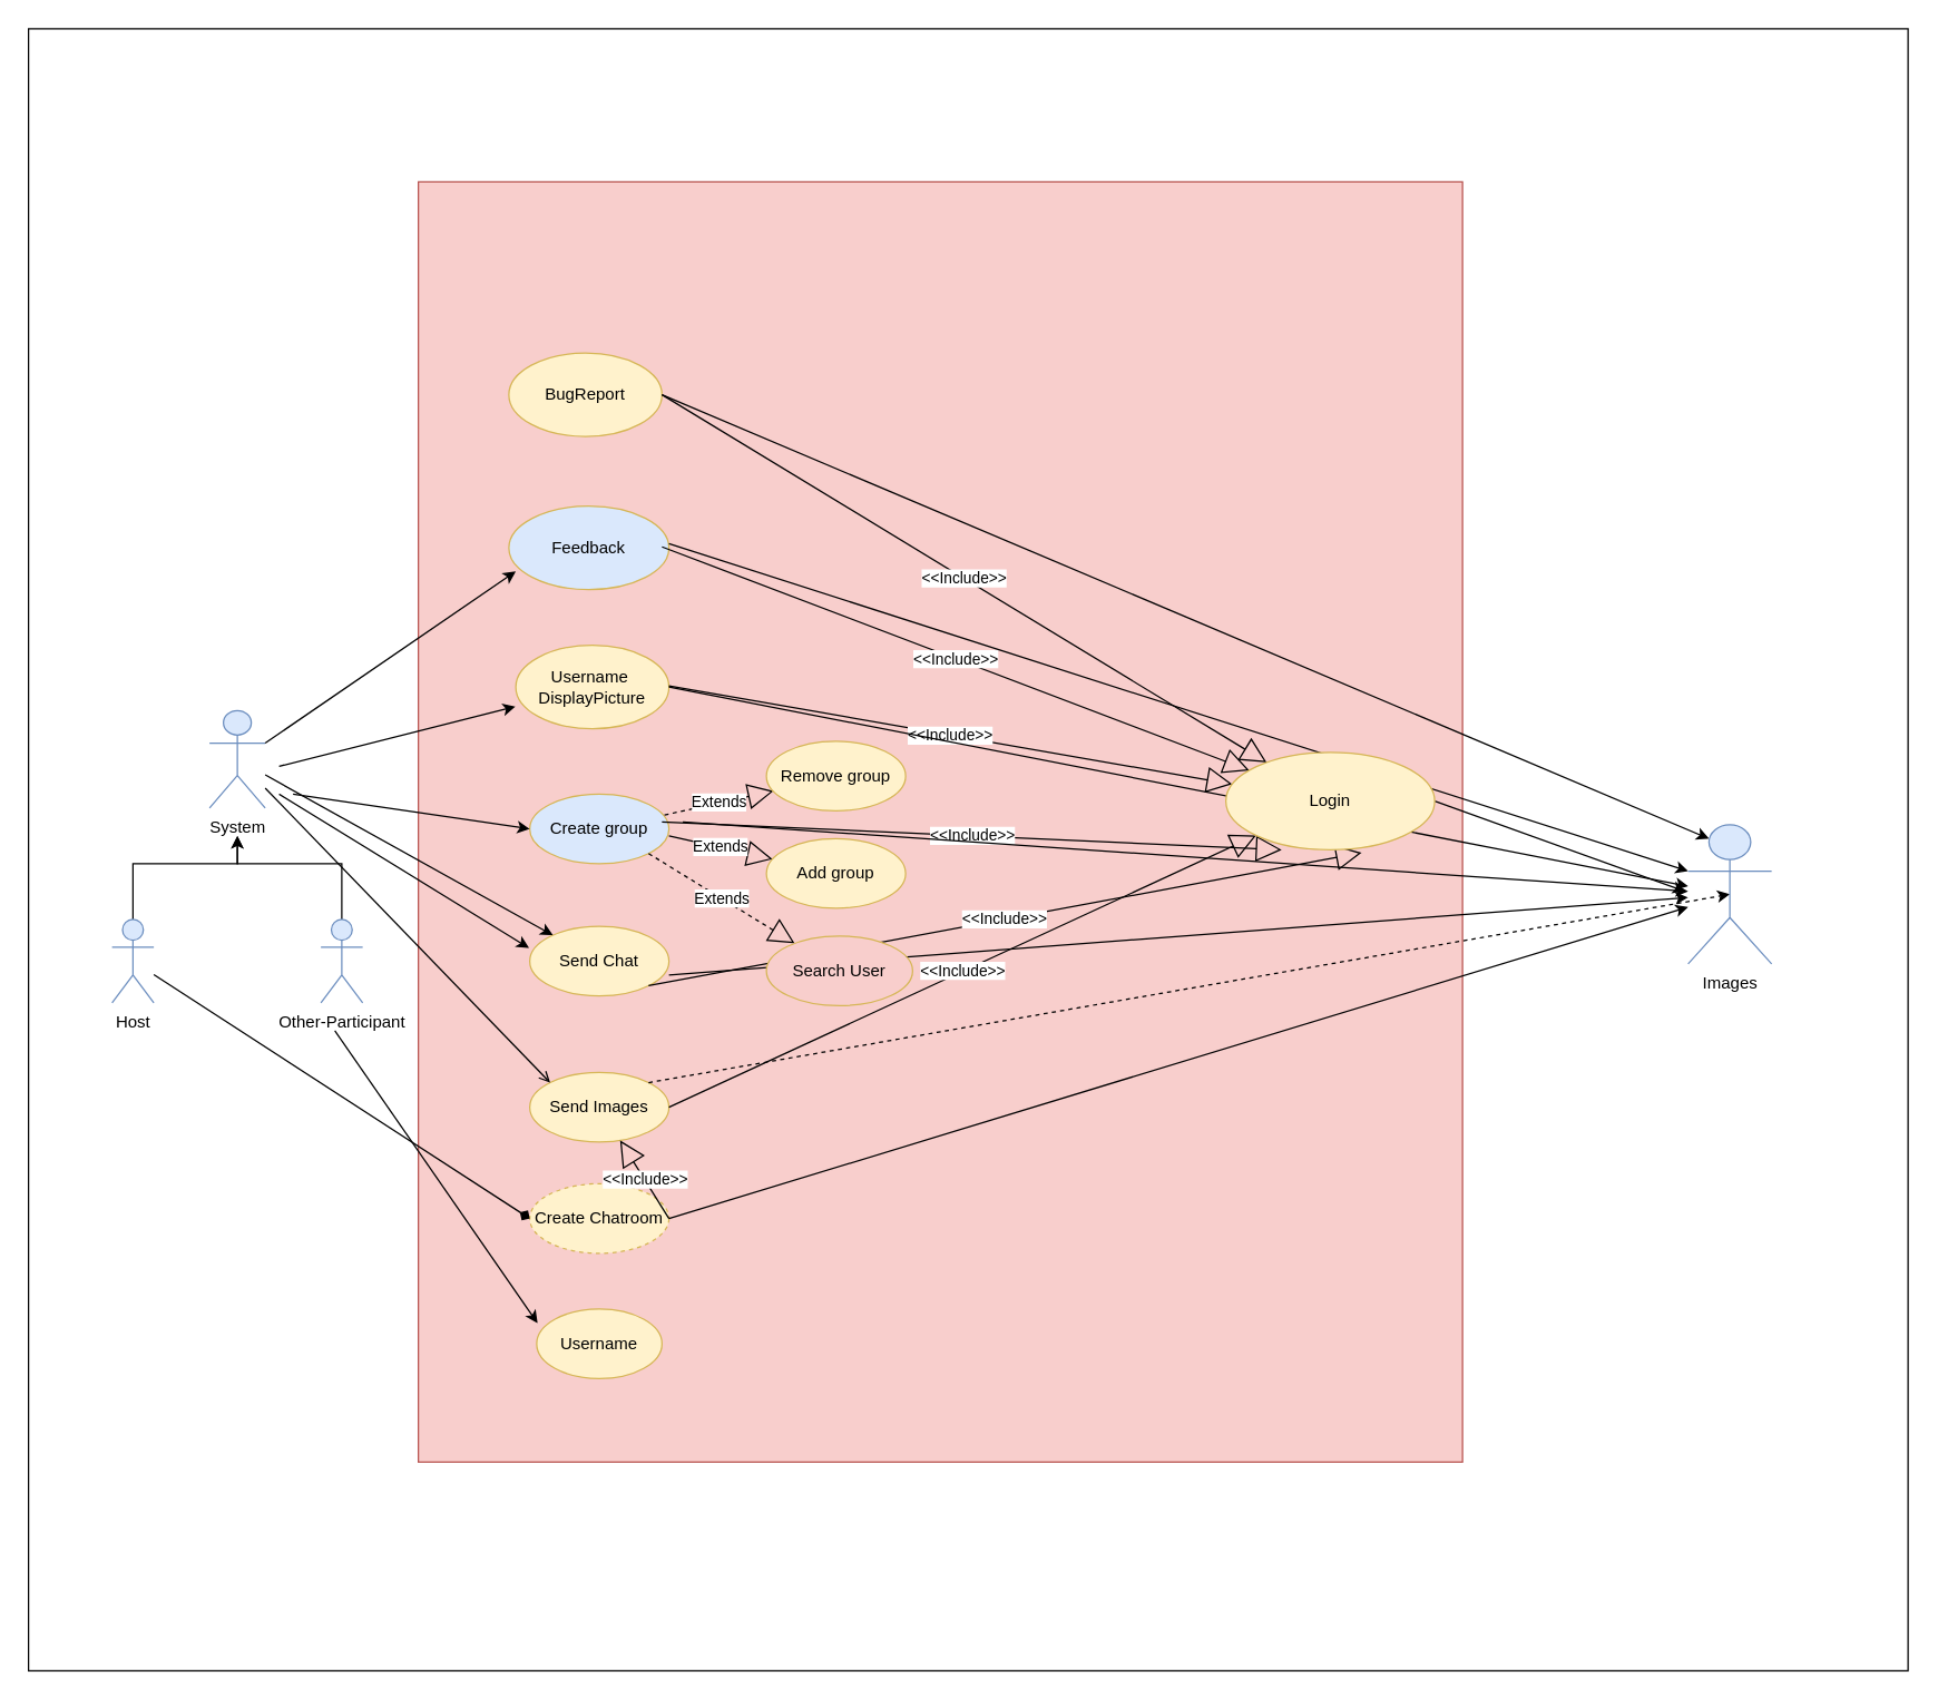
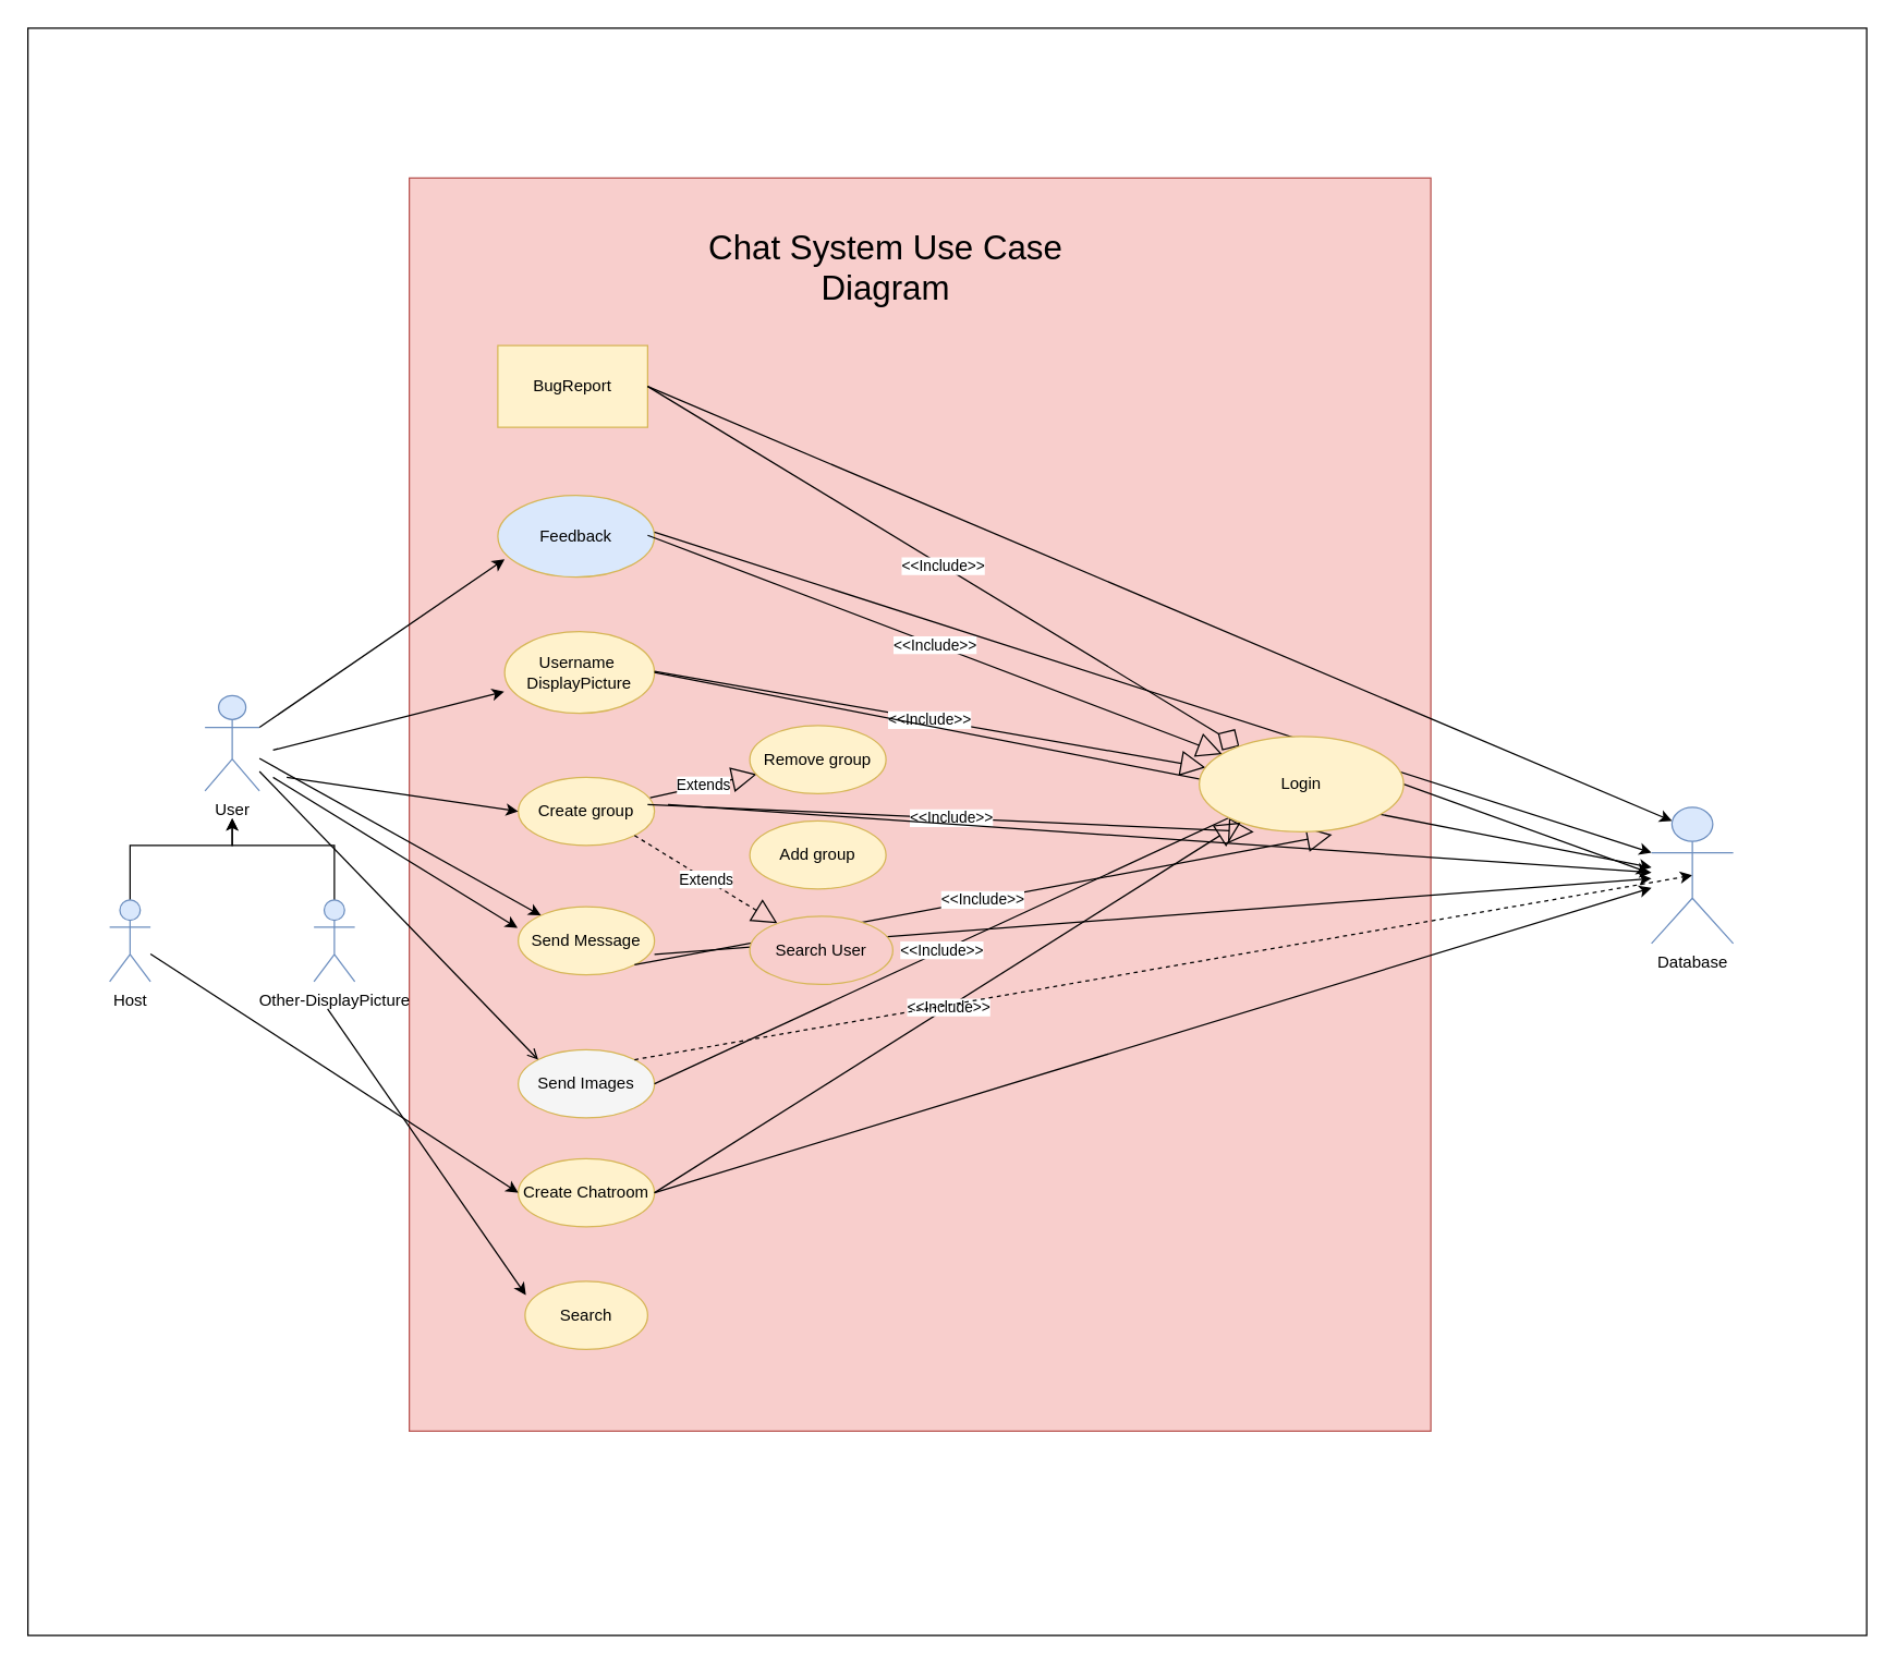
+ <mxCell id="50" value="&lt;font style=&quot;font-size: 25px&quot;&gt;Chat System Use Case&lt;br&gt;Diagram&lt;/font&gt;" style="text;html=1;strokeColor=none;fillColor=none;align=center;verticalAlign=middle;whiteSpace=wrap;rounded=0;" vertex="1" parent="1"><mxGeometry x="510" y="180" width="280" height="30" as="geometry" /></mxCell>
- <mxCell id="16" value="BugReport" style="ellipse;whiteSpace=wrap;html=1;fillColor=#fff2cc;strokeColor=#d6b656;" vertex="1" parent="1"><mxGeometry x="365" y="253" width="110" height="60" as="geometry" /></mxCell>
+ <mxCell id="16" value="BugReport" style="whiteSpace=wrap;html=1;fillColor=#fff2cc;strokeColor=#d6b656;rounded=0;" vertex="1" parent="1"><mxGeometry x="365" y="253" width="110" height="60" as="geometry" /></mxCell>
- <mxCell id="23" value="&amp;lt;&amp;lt;Include&amp;gt;&amp;gt;" style="endArrow=block;endSize=16;endFill=0;html=1;rounded=0;exitX=1;exitY=0.5;exitDx=0;exitDy=0;" edge="1" parent="1" source="16" target="45"><mxGeometry width="160" relative="1" as="geometry"><mxPoint x="560" y="590" as="sourcePoint" /><mxPoint x="720" y="590" as="targetPoint" /></mxGeometry></mxCell>
+ <mxCell id="23" value="&amp;lt;&amp;lt;Include&amp;gt;&amp;gt;" style="endArrow=diamond;endSize=16;endFill=0;html=1;rounded=0;exitX=1;exitY=0.5;exitDx=0;exitDy=0;" edge="1" parent="1" source="16" target="45"><mxGeometry width="160" relative="1" as="geometry"><mxPoint x="560" y="590" as="sourcePoint" /><mxPoint x="720" y="590" as="targetPoint" /></mxGeometry></mxCell>
- <mxCell id="22" value="Extends" style="endArrow=block;endSize=16;endFill=0;html=1;rounded=0;exitX=0.968;exitY=0.3;exitDx=0;exitDy=0;exitPerimeter=0;entryX=0.051;entryY=0.715;entryDx=0;entryDy=0;entryPerimeter=0;dashed=1;" edge="1" parent="1" source="13" target="47"><mxGeometry width="160" relative="1" as="geometry"><mxPoint x="500" y="620" as="sourcePoint" /><mxPoint x="660" y="620" as="targetPoint" /></mxGeometry></mxCell>
+ <mxCell id="22" value="Extends" style="endArrow=block;endSize=16;endFill=0;html=1;rounded=0;exitX=0.968;exitY=0.3;exitDx=0;exitDy=0;exitPerimeter=0;entryX=0.051;entryY=0.715;entryDx=0;entryDy=0;entryPerimeter=0;" edge="1" parent="1" source="13" target="47"><mxGeometry width="160" relative="1" as="geometry"><mxPoint x="500" y="620" as="sourcePoint" /><mxPoint x="660" y="620" as="targetPoint" /></mxGeometry></mxCell>
- <mxCell id="5" value="System" style="shape=umlActor;verticalLabelPosition=bottom;verticalAlign=top;html=1;outlineConnect=0;fillColor=#dae8fc;strokeColor=#6c8ebf;" vertex="1" parent="1"><mxGeometry x="150" y="510" width="40" height="70" as="geometry" /></mxCell>
+ <mxCell id="5" value="User" style="shape=umlActor;verticalLabelPosition=bottom;verticalAlign=top;html=1;outlineConnect=0;fillColor=#dae8fc;strokeColor=#6c8ebf;" vertex="1" parent="1"><mxGeometry x="150" y="510" width="40" height="70" as="geometry" /></mxCell>
- <mxCell id="13" value="Create group" style="ellipse;whiteSpace=wrap;html=1;fillColor=#dae8fc;strokeColor=#d6b656;" vertex="1" parent="1"><mxGeometry x="380" y="570" width="100" height="50" as="geometry" /></mxCell>
+ <mxCell id="13" value="Create group" style="ellipse;whiteSpace=wrap;html=1;fillColor=#fff2cc;strokeColor=#d6b656;" vertex="1" parent="1"><mxGeometry x="380" y="570" width="100" height="50" as="geometry" /></mxCell>
- <mxCell id="21" value="Extends" style="endArrow=block;endSize=16;endFill=0;html=1;rounded=0;exitX=1;exitY=0.6;exitDx=0;exitDy=0;exitPerimeter=0;" edge="1" parent="1" source="13" target="48"><mxGeometry width="160" relative="1" as="geometry"><mxPoint x="520" y="660" as="sourcePoint" /><mxPoint x="680" y="660" as="targetPoint" /></mxGeometry></mxCell>
- <mxCell id="29" value="&amp;lt;&amp;lt;Include&amp;gt;&amp;gt;" style="endArrow=block;endSize=16;endFill=0;html=1;rounded=0;exitX=1;exitY=0.5;exitDx=0;exitDy=0;" edge="1" parent="1" source="17" target="45"><mxGeometry width="160" relative="1" as="geometry"><mxPoint x="560" y="780" as="sourcePoint" /><mxPoint x="720" y="780" as="targetPoint" /></mxGeometry></mxCell>
+ <mxCell id="29" value="&amp;lt;&amp;lt;Include&amp;gt;&amp;gt;" style="endArrow=none;endSize=16;endFill=0;html=1;rounded=0;exitX=1;exitY=0.5;exitDx=0;exitDy=0;" edge="1" parent="1" source="17" target="45"><mxGeometry width="160" relative="1" as="geometry"><mxPoint x="560" y="780" as="sourcePoint" /><mxPoint x="720" y="780" as="targetPoint" /></mxGeometry></mxCell>
- <mxCell id="12" value="Send Chat" style="ellipse;whiteSpace=wrap;html=1;fillColor=#fff2cc;strokeColor=#d6b656;" vertex="1" parent="1"><mxGeometry x="380" y="665" width="100" height="50" as="geometry" /></mxCell>
+ <mxCell id="12" value="Send Message" style="ellipse;whiteSpace=wrap;html=1;fillColor=#fff2cc;strokeColor=#d6b656;" vertex="1" parent="1"><mxGeometry x="380" y="665" width="100" height="50" as="geometry" /></mxCell>
- <mxCell id="46" value="Images" style="shape=umlActor;verticalLabelPosition=bottom;verticalAlign=top;html=1;outlineConnect=0;fillColor=#dae8fc;strokeColor=#6c8ebf;" vertex="1" parent="1"><mxGeometry x="1212" y="592" width="60" height="100" as="geometry" /></mxCell>
+ <mxCell id="46" value="Database" style="shape=umlActor;verticalLabelPosition=bottom;verticalAlign=top;html=1;outlineConnect=0;fillColor=#dae8fc;strokeColor=#6c8ebf;" vertex="1" parent="1"><mxGeometry x="1212" y="592" width="60" height="100" as="geometry" /></mxCell>
- <mxCell id="9" value="Other-Participant" style="shape=umlActor;verticalLabelPosition=bottom;verticalAlign=top;html=1;outlineConnect=0;fillColor=#dae8fc;strokeColor=#6c8ebf;" vertex="1" parent="1"><mxGeometry x="230" y="660" width="30" height="60" as="geometry" /></mxCell>
+ <mxCell id="9" value="Other-DisplayPicture" style="shape=umlActor;verticalLabelPosition=bottom;verticalAlign=top;html=1;outlineConnect=0;fillColor=#dae8fc;strokeColor=#6c8ebf;" vertex="1" parent="1"><mxGeometry x="230" y="660" width="30" height="60" as="geometry" /></mxCell>
- <mxCell id="17" value="Send Images" style="ellipse;whiteSpace=wrap;html=1;fillColor=#fff2cc;strokeColor=#d6b656;" vertex="1" parent="1"><mxGeometry x="380" y="770" width="100" height="50" as="geometry" /></mxCell>
+ <mxCell id="17" value="Send Images" style="ellipse;whiteSpace=wrap;html=1;fillColor=#f5f5f5;strokeColor=#d6b656;" vertex="1" parent="1"><mxGeometry x="380" y="770" width="100" height="50" as="geometry" /></mxCell>
- <mxCell id="28" value="&amp;lt;&amp;lt;Include&amp;gt;&amp;gt;" style="endArrow=block;endSize=16;endFill=0;html=1;rounded=0;exitX=1;exitY=0.5;exitDx=0;exitDy=0;" edge="1" parent="1" source="11" target="17"><mxGeometry width="160" relative="1" as="geometry"><mxPoint x="560" y="780" as="sourcePoint" /><mxPoint x="720" y="780" as="targetPoint" /></mxGeometry></mxCell>
+ <mxCell id="28" value="&amp;lt;&amp;lt;Include&amp;gt;&amp;gt;" style="endArrow=block;endSize=16;endFill=0;html=1;rounded=0;exitX=1;exitY=0.5;exitDx=0;exitDy=0;" edge="1" parent="1" source="11" target="45"><mxGeometry width="160" relative="1" as="geometry"><mxPoint x="560" y="780" as="sourcePoint" /><mxPoint x="720" y="780" as="targetPoint" /></mxGeometry></mxCell>
- <mxCell id="35" value="" style="endArrow=diamond;html=1;rounded=0;entryX=0;entryY=0.5;entryDx=0;entryDy=0;" edge="1" parent="1" source="7" target="11"><mxGeometry width="50" height="50" relative="1" as="geometry"><mxPoint x="540" y="930" as="sourcePoint" /><mxPoint x="370" y="820" as="targetPoint" /></mxGeometry></mxCell>
+ <mxCell id="35" value="" style="endArrow=classic;html=1;rounded=0;entryX=0;entryY=0.5;entryDx=0;entryDy=0;" edge="1" parent="1" source="7" target="11"><mxGeometry width="50" height="50" relative="1" as="geometry"><mxPoint x="540" y="930" as="sourcePoint" /><mxPoint x="370" y="820" as="targetPoint" /></mxGeometry></mxCell>
- <mxCell id="11" value="Create Chatroom" style="ellipse;whiteSpace=wrap;html=1;fillColor=#fff2cc;strokeColor=#d6b656;dashed=1;" vertex="1" parent="1"><mxGeometry x="380" y="850" width="100" height="50" as="geometry" /></mxCell>
+ <mxCell id="11" value="Create Chatroom" style="ellipse;whiteSpace=wrap;html=1;fillColor=#fff2cc;strokeColor=#d6b656;" vertex="1" parent="1"><mxGeometry x="380" y="850" width="100" height="50" as="geometry" /></mxCell>
- <mxCell id="10" value="Username" style="ellipse;whiteSpace=wrap;html=1;fillColor=#fff2cc;strokeColor=#d6b656;" vertex="1" parent="1"><mxGeometry x="385" y="940" width="90" height="50" as="geometry" /></mxCell>
+ <mxCell id="10" value="Search" style="ellipse;whiteSpace=wrap;html=1;fillColor=#fff2cc;strokeColor=#d6b656;" vertex="1" parent="1"><mxGeometry x="385" y="940" width="90" height="50" as="geometry" /></mxCell>
